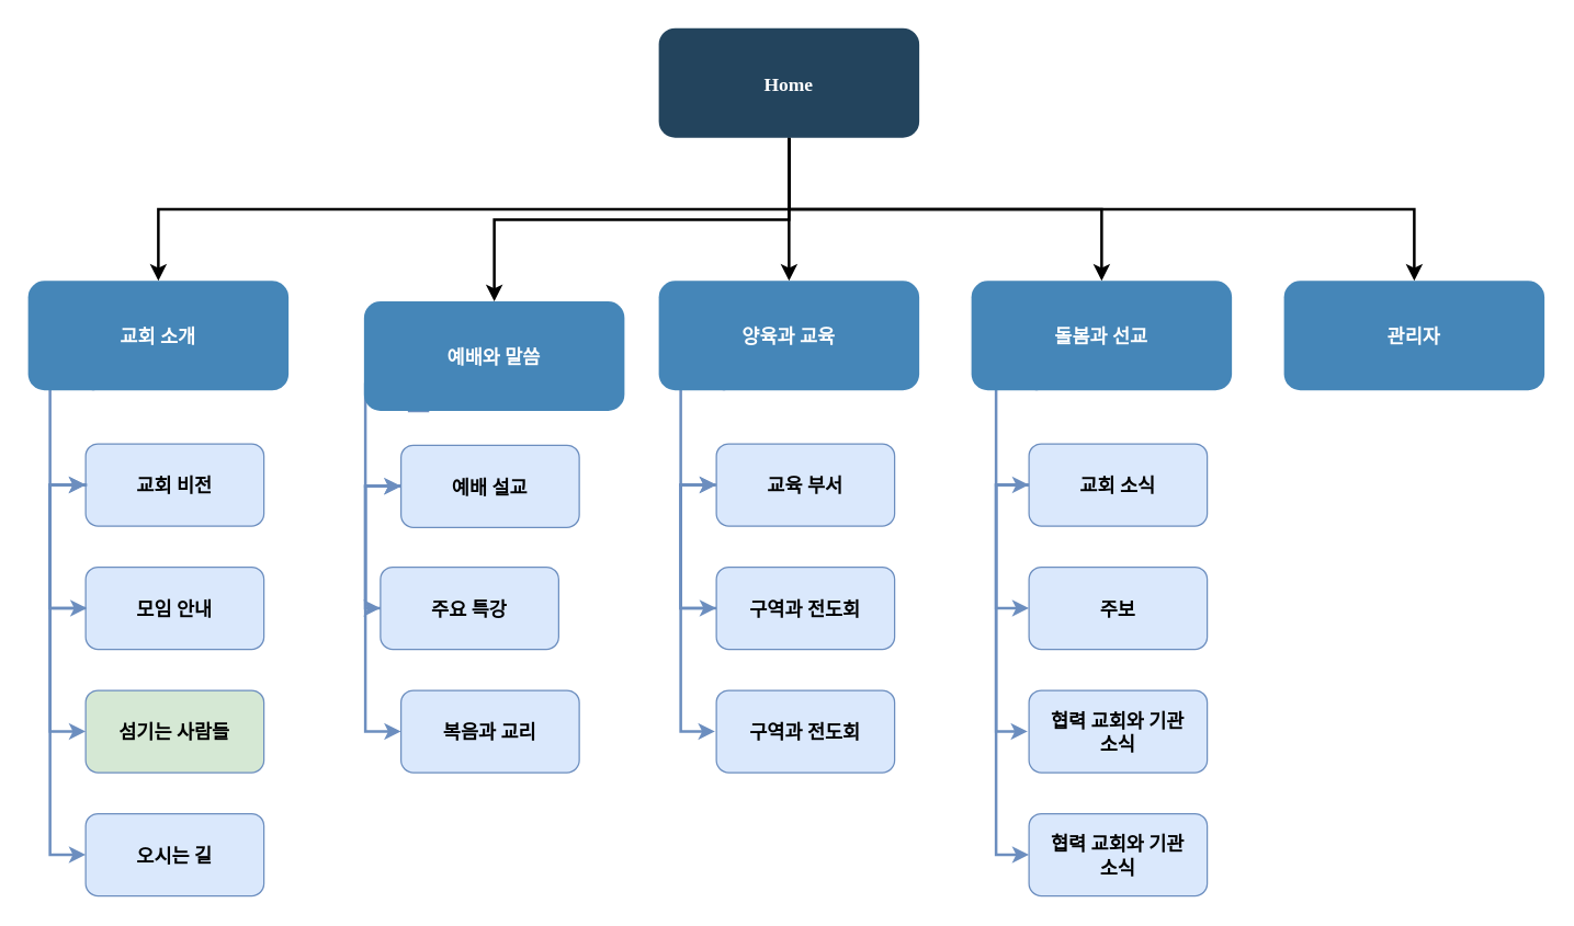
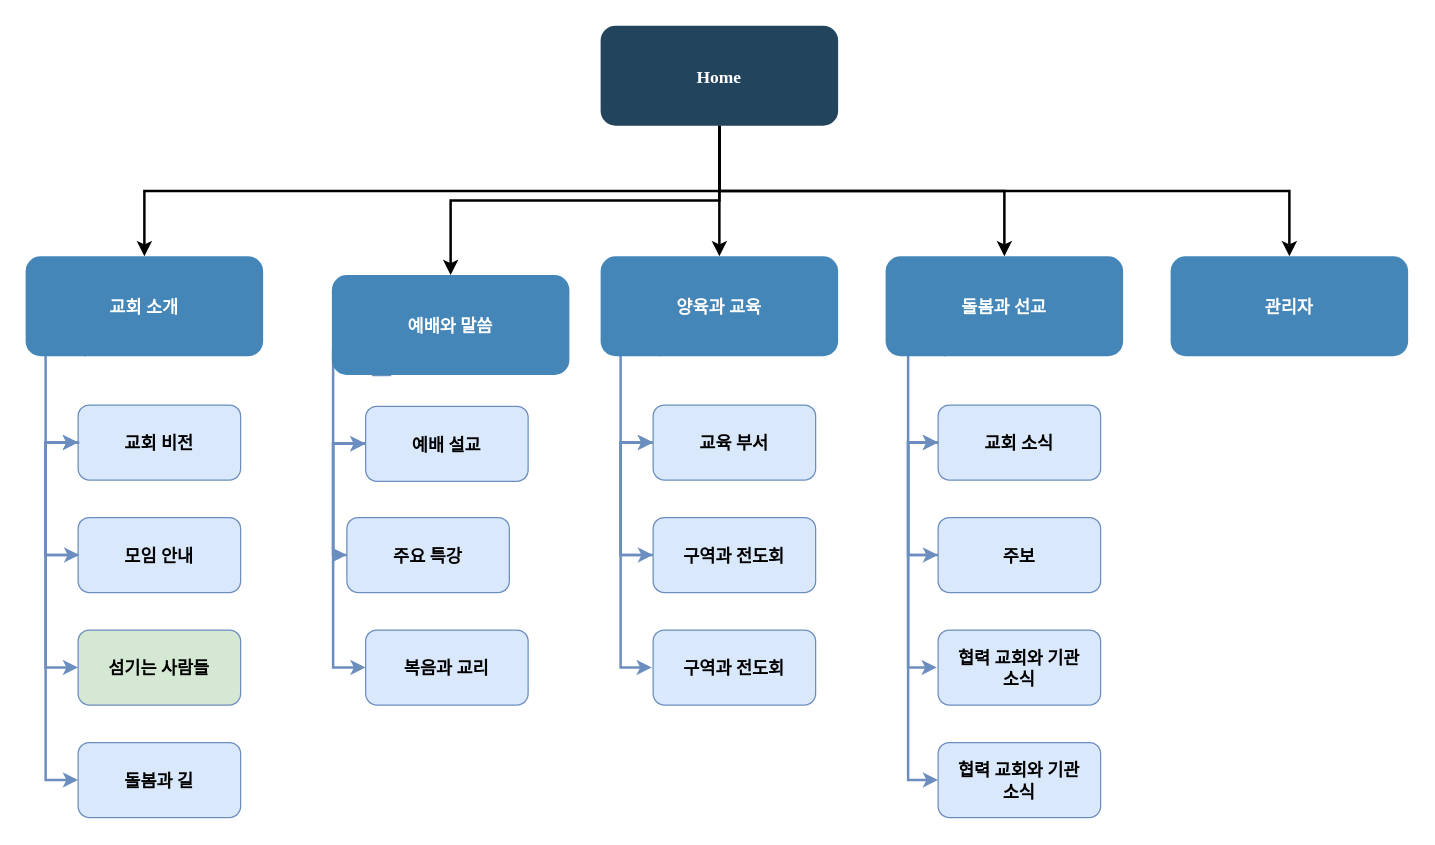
+ <mxCell id="40" style="edgeStyle=orthogonalEdgeStyle;rounded=0;orthogonalLoop=1;jettySize=auto;html=1;exitX=0;exitY=0.5;exitDx=0;exitDy=0;entryX=0;entryY=0.5;entryDx=0;entryDy=0;strokeWidth=2;fillColor=#dae8fc;strokeColor=#6c8ebf;" edge="1" parent="1" source="41" target="39"><mxGeometry relative="1" as="geometry"><Array as="points"><mxPoint x="726" y="444" /><mxPoint x="726" y="354" /></Array></mxGeometry></mxCell>
- <mxCell id="32" value="오시는 길" style="rounded=1;fillColor=#dae8fc;strokeColor=#6c8ebf;fontStyle=1;fontFamily=Tahoma;fontSize=14;" vertex="1" parent="1"><mxGeometry x="62" y="593.5" width="130" height="60" as="geometry" /></mxCell>
+ <mxCell id="32" value="돌봄과 길" style="rounded=1;fillColor=#dae8fc;strokeColor=#6c8ebf;fontStyle=1;fontFamily=Tahoma;fontSize=14;" vertex="1" parent="1"><mxGeometry x="62" y="593.5" width="130" height="60" as="geometry" /></mxCell>
